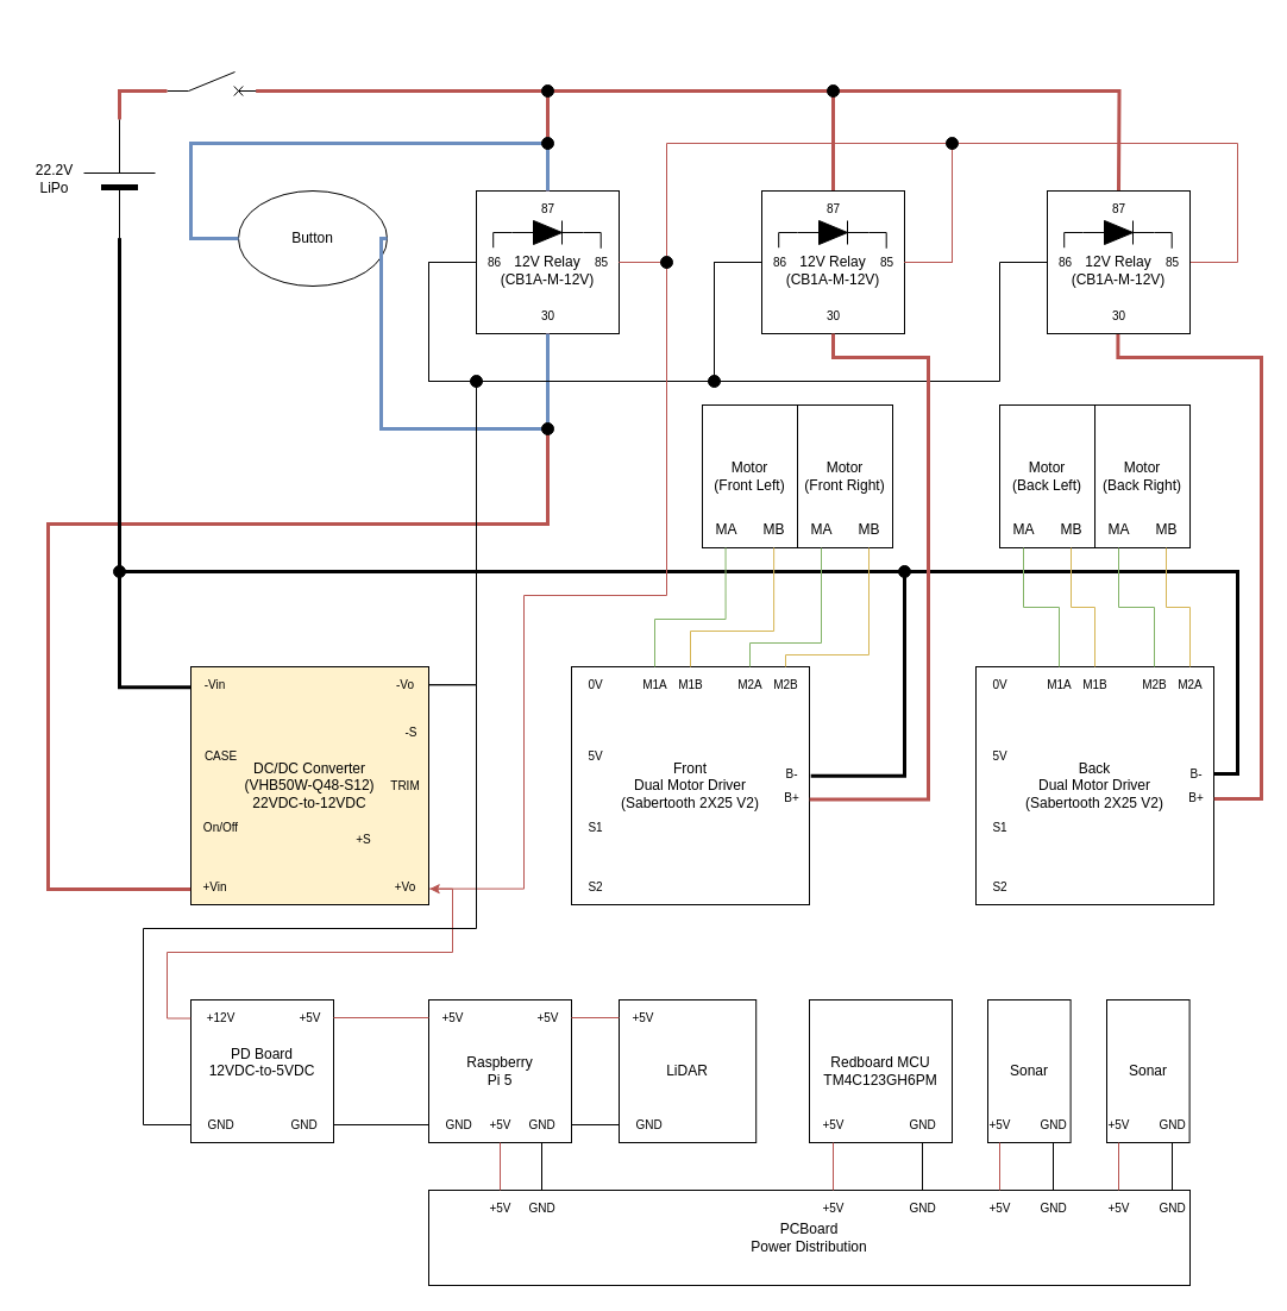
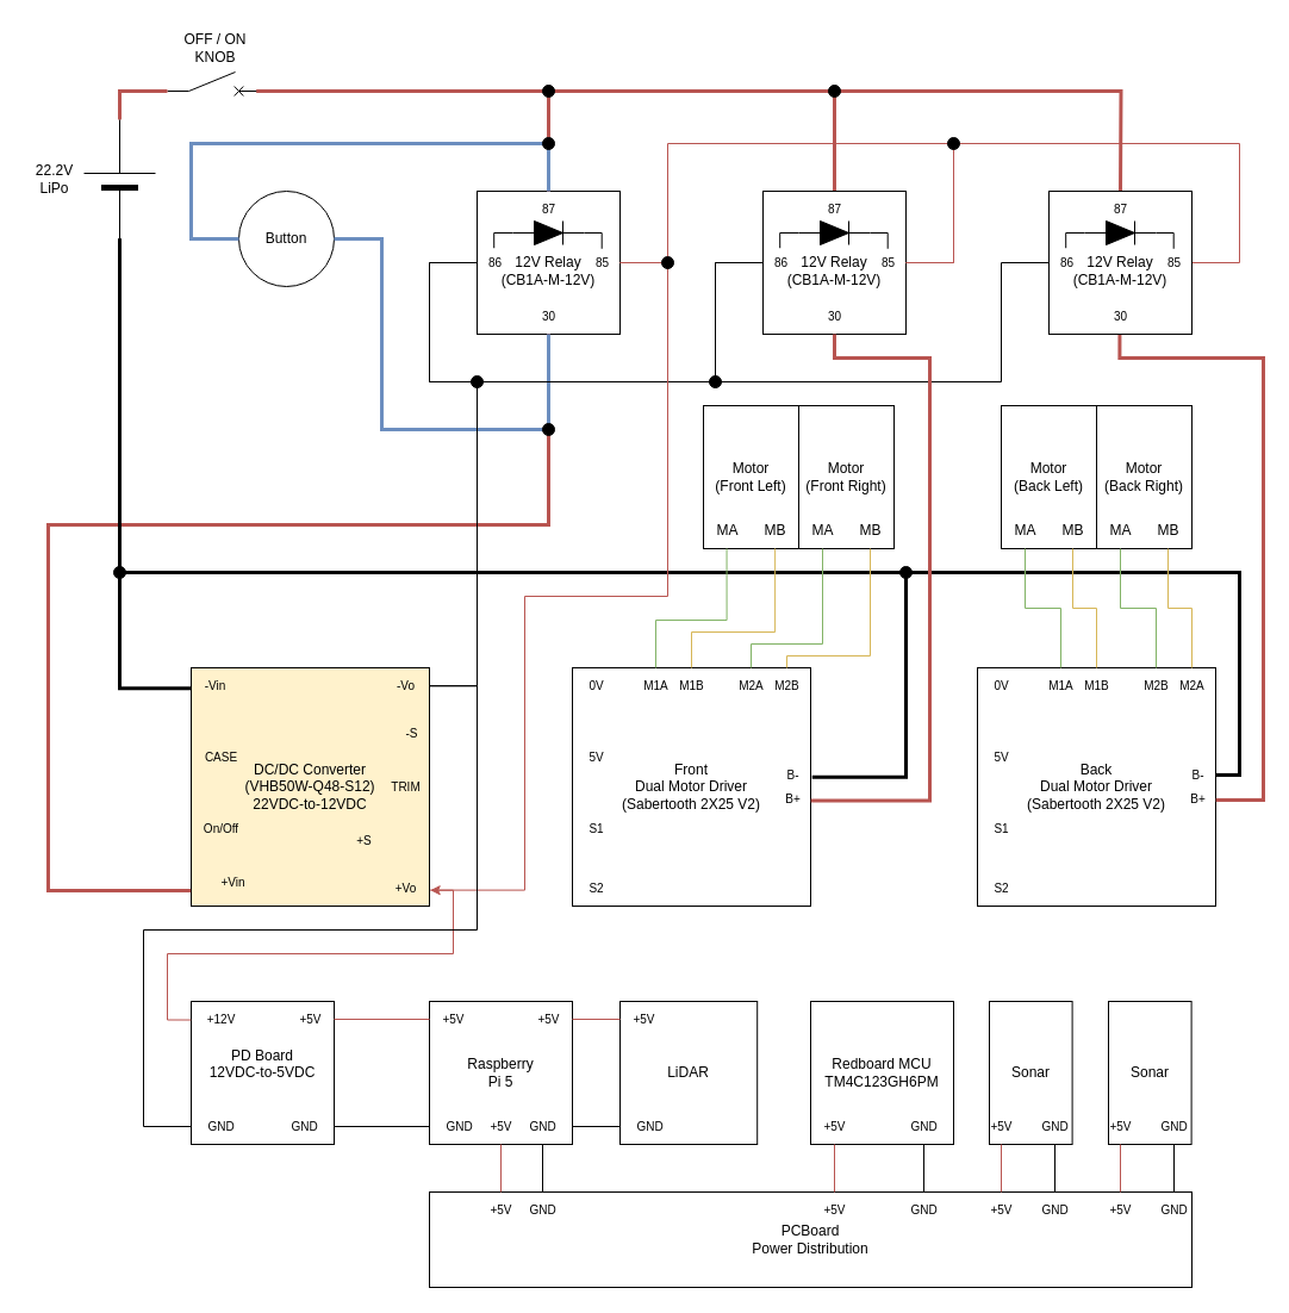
+ <mxCell id="5" value="OFF / ON&lt;div&gt;KNOB&lt;/div&gt;" style="text;html=1;align=center;verticalAlign=middle;resizable=0;points=[];autosize=1;strokeColor=none;fillColor=none;" parent="1" vertex="1"><mxGeometry x="140" y="20" width="80" height="40" as="geometry" /></mxCell>
- <mxCell id="67" value="Button" style="ellipse;whiteSpace=wrap;html=1;aspect=fixed;" parent="1" vertex="1"><mxGeometry x="200" y="160" width="125" height="80" as="geometry" /></mxCell>
+ <mxCell id="67" value="Button" style="ellipse;whiteSpace=wrap;html=1;aspect=fixed;" parent="1" vertex="1"><mxGeometry x="200" y="160" width="80" height="80" as="geometry" /></mxCell>
- <mxCell id="37" value="&lt;font style=&quot;font-size: 10px;&quot;&gt;+Vin&lt;/font&gt;" style="text;html=1;align=center;verticalAlign=middle;resizable=0;points=[];autosize=1;strokeColor=none;fillColor=none;" parent="28" vertex="1"><mxGeometry y="170" width="40" height="30" as="geometry" /></mxCell>
+ <mxCell id="37" value="&lt;font style=&quot;font-size: 10px;&quot;&gt;+Vin&lt;/font&gt;" style="text;html=1;align=center;verticalAlign=middle;resizable=0;points=[];autosize=1;strokeColor=none;fillColor=none;" parent="28" vertex="1"><mxGeometry x="15" y="165" width="40" height="30" as="geometry" /></mxCell>
